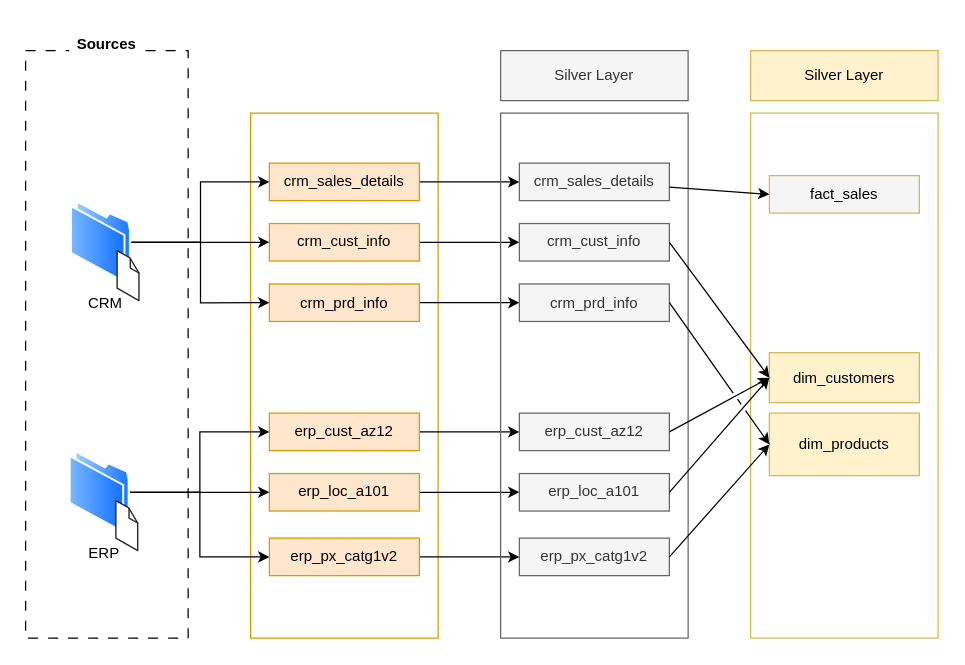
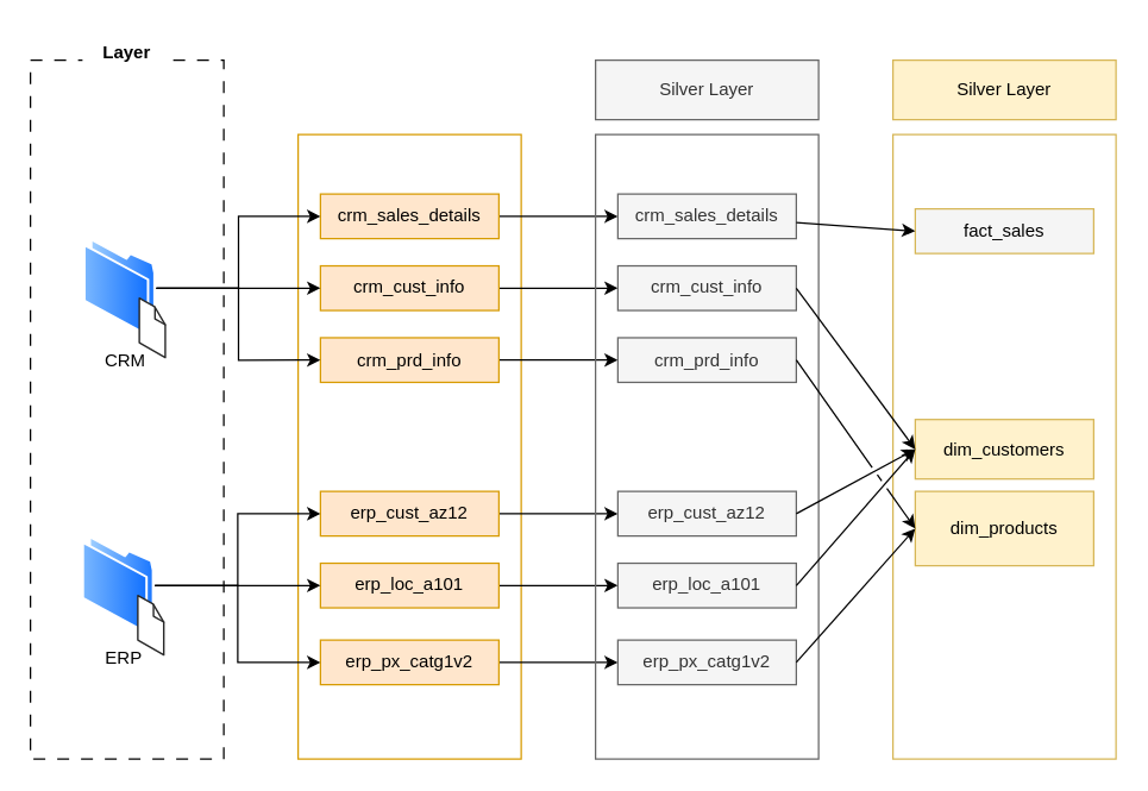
- <mxCell id="3" value="&lt;b&gt;Sources&lt;/b&gt;" style="text;html=1;align=center;verticalAlign=middle;whiteSpace=wrap;rounded=0;fillColor=default;" parent="1" vertex="1"><mxGeometry x="55" y="20" width="60" height="30" as="geometry" /></mxCell>
+ <mxCell id="3" value="&lt;b&gt;Layer&lt;/b&gt;" style="text;html=1;align=center;verticalAlign=middle;whiteSpace=wrap;rounded=0;fillColor=default;" parent="1" vertex="1"><mxGeometry x="55" y="20" width="60" height="30" as="geometry" /></mxCell>
